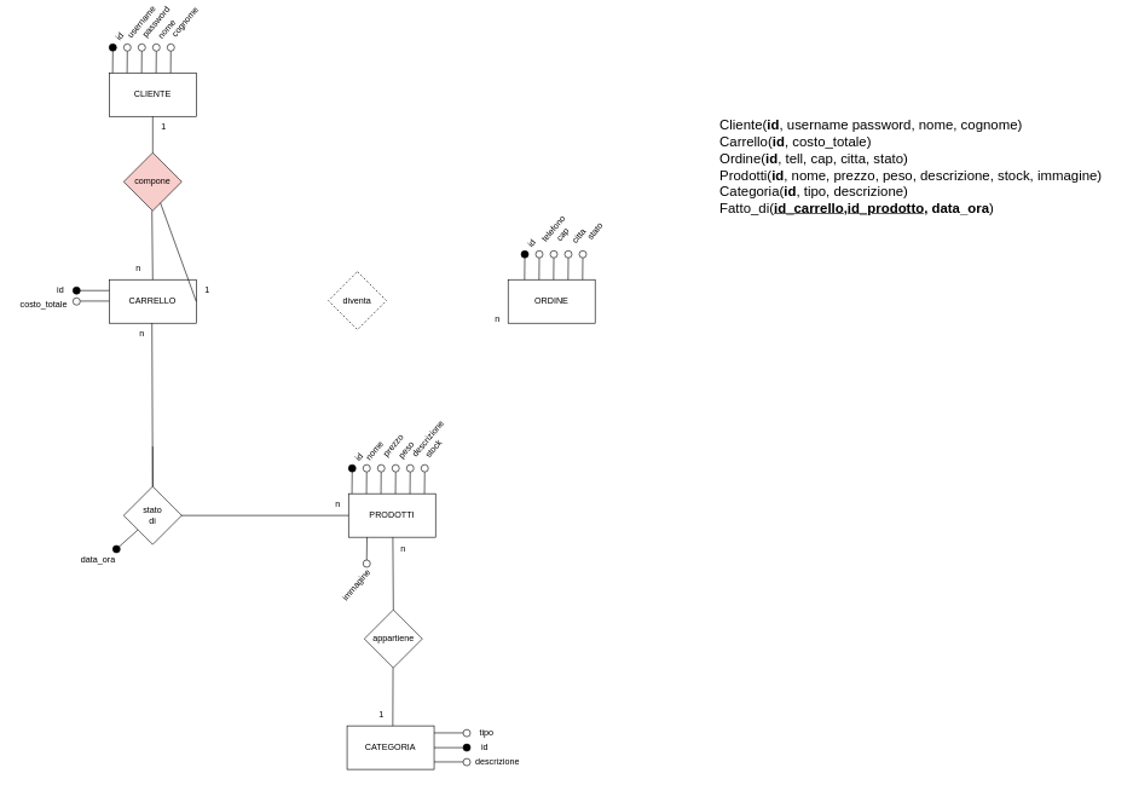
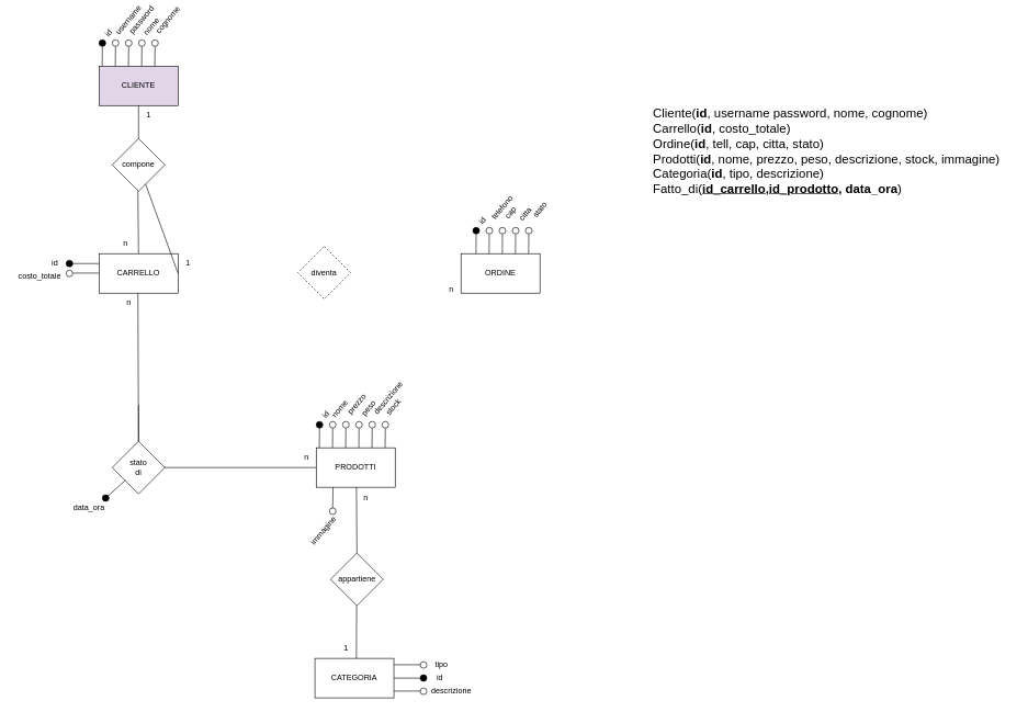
- <mxCell id="11" value="CLIENTE" style="rounded=0;whiteSpace=wrap;html=1;" parent="1" vertex="1"><mxGeometry x="150" y="100" width="120" height="60" as="geometry" /></mxCell>
+ <mxCell id="11" value="CLIENTE" style="rounded=0;whiteSpace=wrap;html=1;fillColor=#e1d5e7;" parent="1" vertex="1"><mxGeometry x="150" y="100" width="120" height="60" as="geometry" /></mxCell>
- <mxCell id="12" value="compone" style="rhombus;whiteSpace=wrap;html=1;fillColor=#f8cecc;" parent="1" vertex="1"><mxGeometry x="170" y="210" width="80" height="80" as="geometry" /></mxCell>
+ <mxCell id="12" value="compone" style="rhombus;whiteSpace=wrap;html=1;" parent="1" vertex="1"><mxGeometry x="170" y="210" width="80" height="80" as="geometry" /></mxCell>
